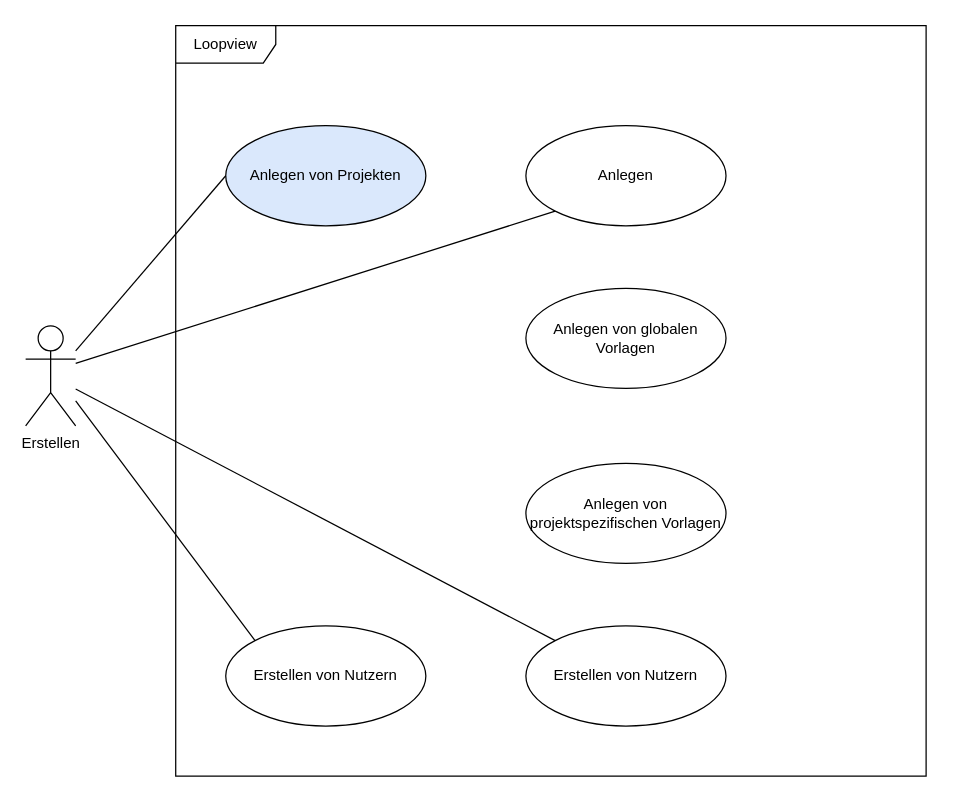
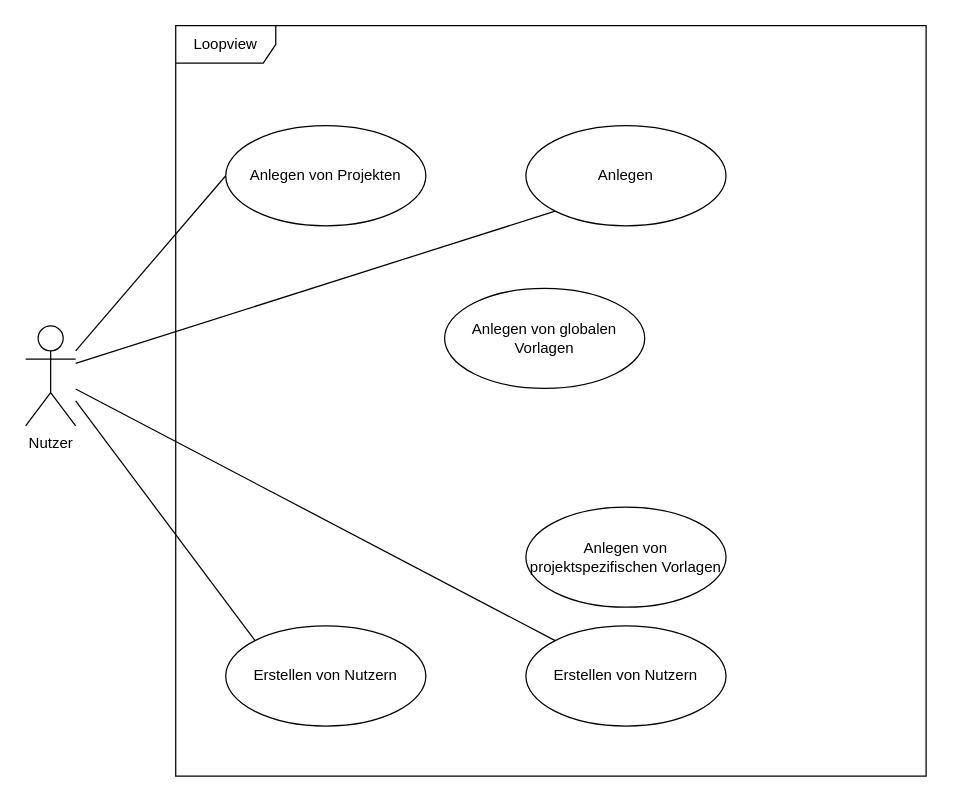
- <mxCell id="4" value="Anlegen von Projekten" style="ellipse;whiteSpace=wrap;html=1;fillColor=#dae8fc;" vertex="1" parent="1"><mxGeometry x="180" y="100" width="160" height="80" as="geometry" /></mxCell>
+ <mxCell id="4" value="Anlegen von Projekten" style="ellipse;whiteSpace=wrap;html=1;" vertex="1" parent="1"><mxGeometry x="180" y="100" width="160" height="80" as="geometry" /></mxCell>
- <mxCell id="6" value="Anlegen von globalen Vorlagen" style="ellipse;whiteSpace=wrap;html=1;" vertex="1" parent="1"><mxGeometry x="420" y="230" width="160" height="80" as="geometry" /></mxCell>
+ <mxCell id="6" value="Anlegen von globalen Vorlagen" style="ellipse;whiteSpace=wrap;html=1;" vertex="1" parent="1"><mxGeometry x="355" y="230" width="160" height="80" as="geometry" /></mxCell>
- <mxCell id="2" value="Erstellen" style="shape=umlActor;verticalLabelPosition=bottom;verticalAlign=top;html=1;" vertex="1" parent="1"><mxGeometry x="20" y="260" width="40" height="80" as="geometry" /></mxCell>
+ <mxCell id="2" value="Nutzer" style="shape=umlActor;verticalLabelPosition=bottom;verticalAlign=top;html=1;" vertex="1" parent="1"><mxGeometry x="20" y="260" width="40" height="80" as="geometry" /></mxCell>
- <mxCell id="7" value="Anlegen von projektspezifischen Vorlagen" style="ellipse;whiteSpace=wrap;html=1;" vertex="1" parent="1"><mxGeometry x="420" y="370" width="160" height="80" as="geometry" /></mxCell>
+ <mxCell id="7" value="Anlegen von projektspezifischen Vorlagen" style="ellipse;whiteSpace=wrap;html=1;" vertex="1" parent="1"><mxGeometry x="420" y="405" width="160" height="80" as="geometry" /></mxCell>
